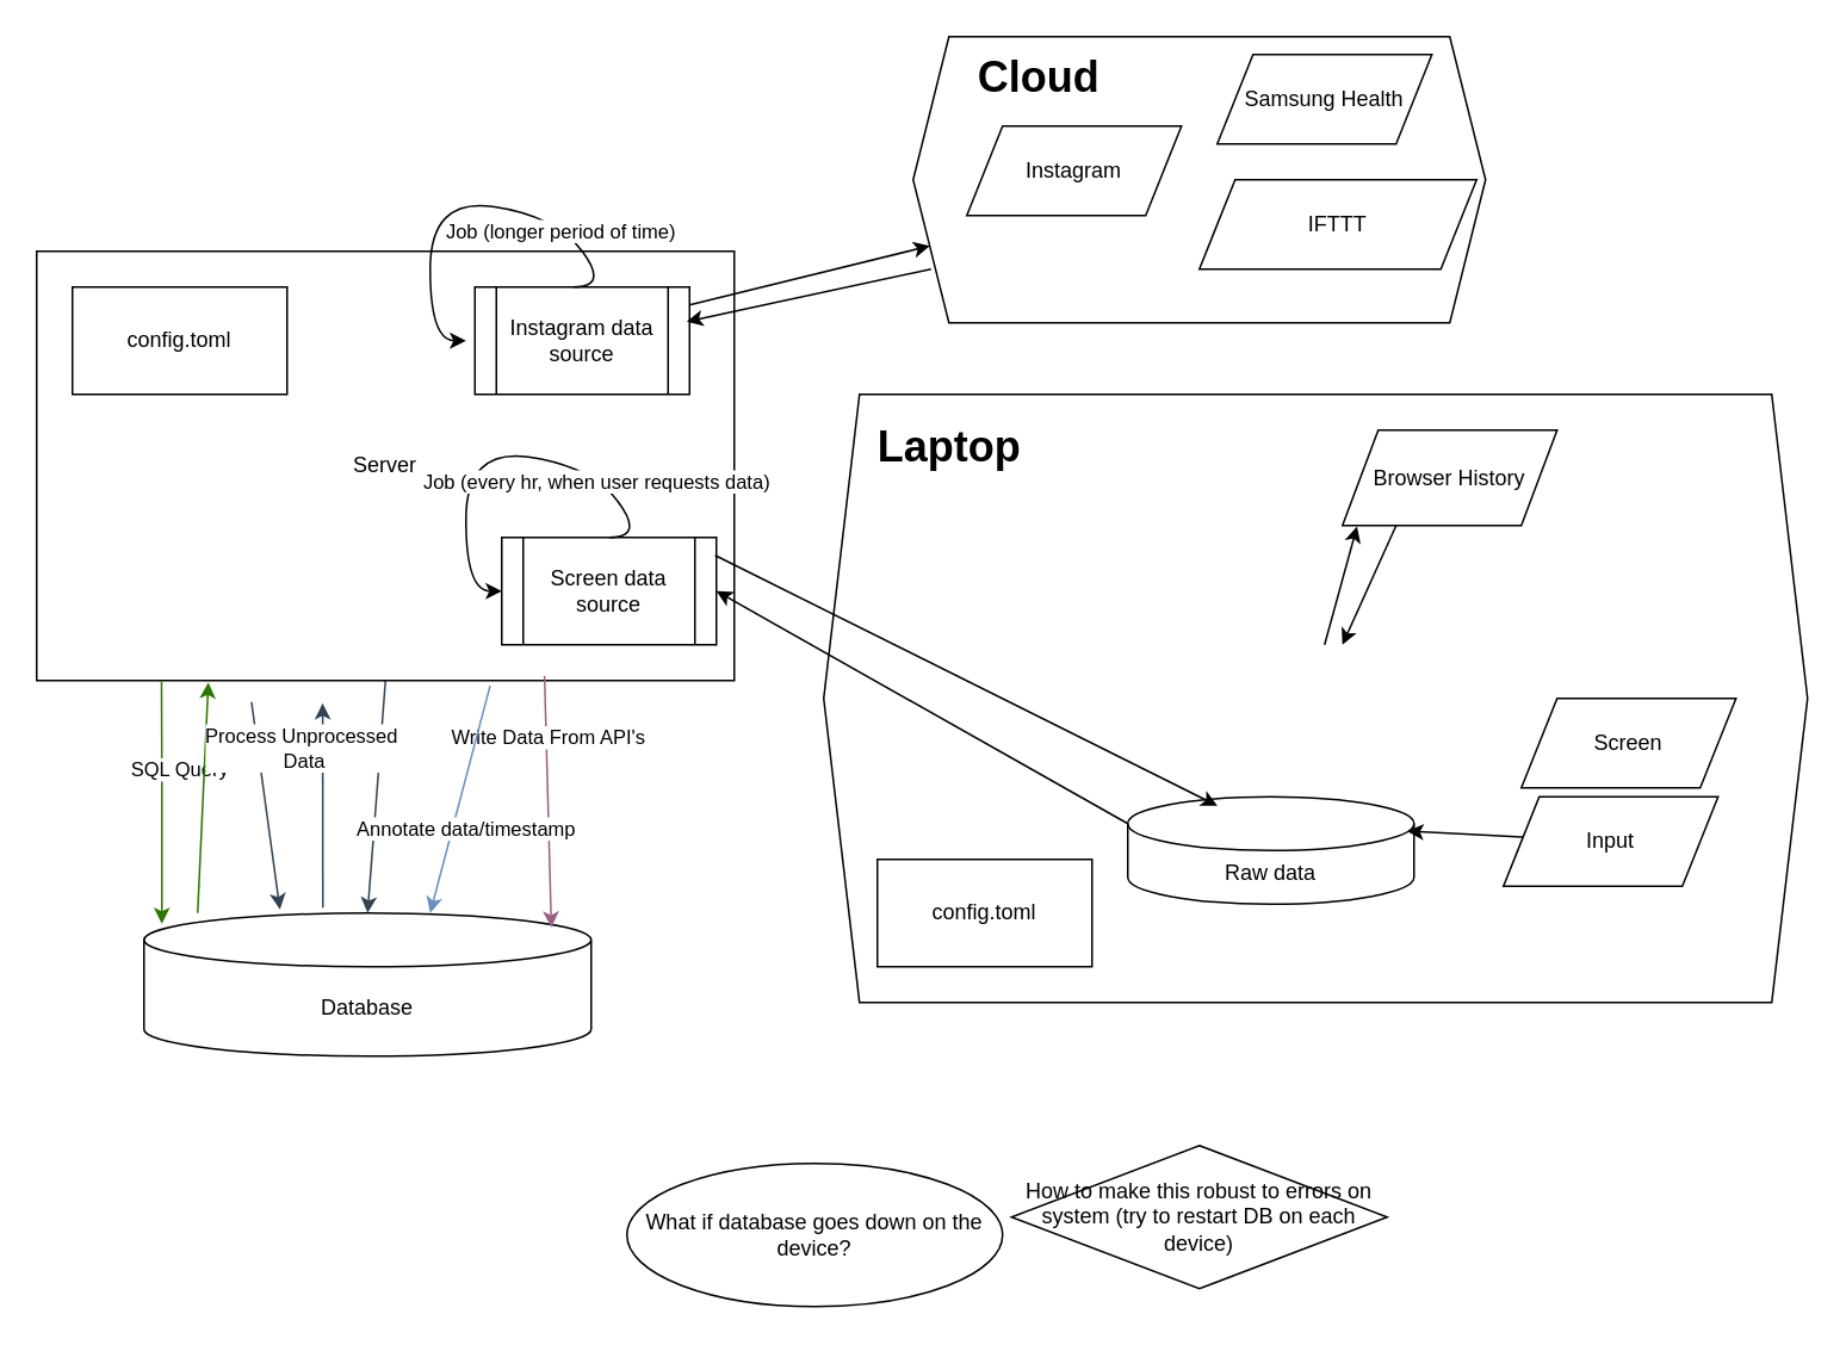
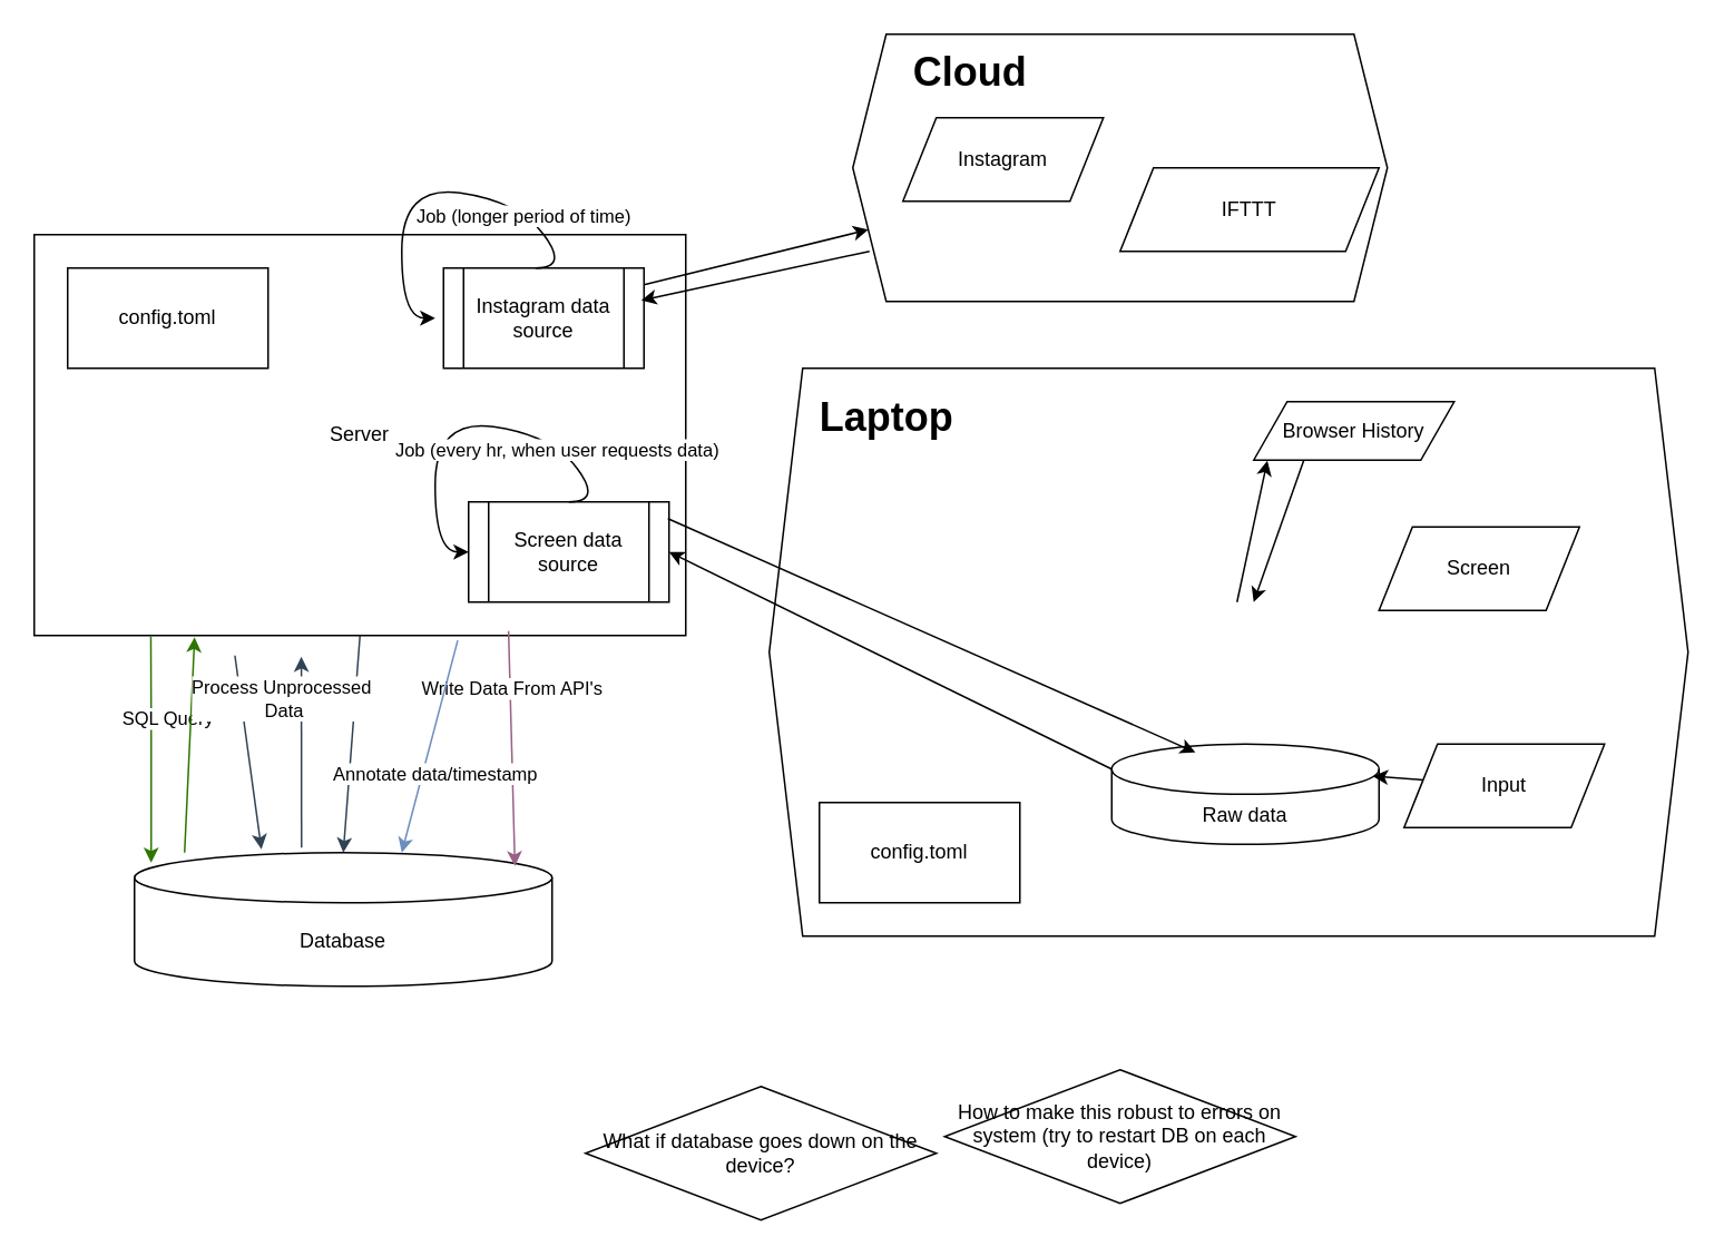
- <mxCell id="17" value="Samsung Health" style="shape=parallelogram;perimeter=parallelogramPerimeter;whiteSpace=wrap;html=1;fixedSize=1;fillColor=none;strokeColor=light-dark(#000000,#66CC00);" parent="13" vertex="1"><mxGeometry x="170" y="10.0" width="120" height="50" as="geometry" /></mxCell>
- <mxCell id="38" value="Browser History" style="shape=parallelogram;perimeter=parallelogramPerimeter;whiteSpace=wrap;html=1;fixedSize=1;strokeColor=light-dark(#000000,#66CC00);" parent="31" vertex="1"><mxGeometry x="290" y="20" width="120" height="53.33" as="geometry" /></mxCell>
+ <mxCell id="38" value="Browser History" style="shape=parallelogram;perimeter=parallelogramPerimeter;whiteSpace=wrap;html=1;fixedSize=1;strokeColor=light-dark(#000000,#66CC00);" parent="31" vertex="1"><mxGeometry x="290" y="20" width="120" height="35" as="geometry" /></mxCell>
- <mxCell id="35" value="Screen" style="shape=parallelogram;perimeter=parallelogramPerimeter;whiteSpace=wrap;html=1;fixedSize=1;fillColor=none;strokeColor=light-dark(#000000,#66CC00);" parent="31" vertex="1"><mxGeometry x="390" y="170" width="120" height="50" as="geometry" /></mxCell>
+ <mxCell id="35" value="Screen" style="shape=parallelogram;perimeter=parallelogramPerimeter;whiteSpace=wrap;html=1;fixedSize=1;fillColor=none;strokeColor=light-dark(#000000,#66CC00);" parent="31" vertex="1"><mxGeometry x="365" y="95" width="120" height="50" as="geometry" /></mxCell>
- <mxCell id="36" value="Raw data" style="shape=cylinder3;whiteSpace=wrap;html=1;boundedLbl=1;backgroundOutline=1;size=15;" parent="31" vertex="1"><mxGeometry x="170" y="225" width="160" height="60" as="geometry" /></mxCell>
+ <mxCell id="36" value="Raw data" style="shape=cylinder3;whiteSpace=wrap;html=1;boundedLbl=1;backgroundOutline=1;size=15;" parent="31" vertex="1"><mxGeometry x="205" y="225" width="160" height="60" as="geometry" /></mxCell>
- <mxCell id="24" value="What if database goes down on the device?" style="ellipse;whiteSpace=wrap;html=1;" parent="1" vertex="1"><mxGeometry x="350" y="650" width="210" height="80" as="geometry" /></mxCell>
+ <mxCell id="24" value="What if database goes down on the device?" style="rhombus;whiteSpace=wrap;html=1;" parent="1" vertex="1"><mxGeometry x="350" y="650" width="210" height="80" as="geometry" /></mxCell>
